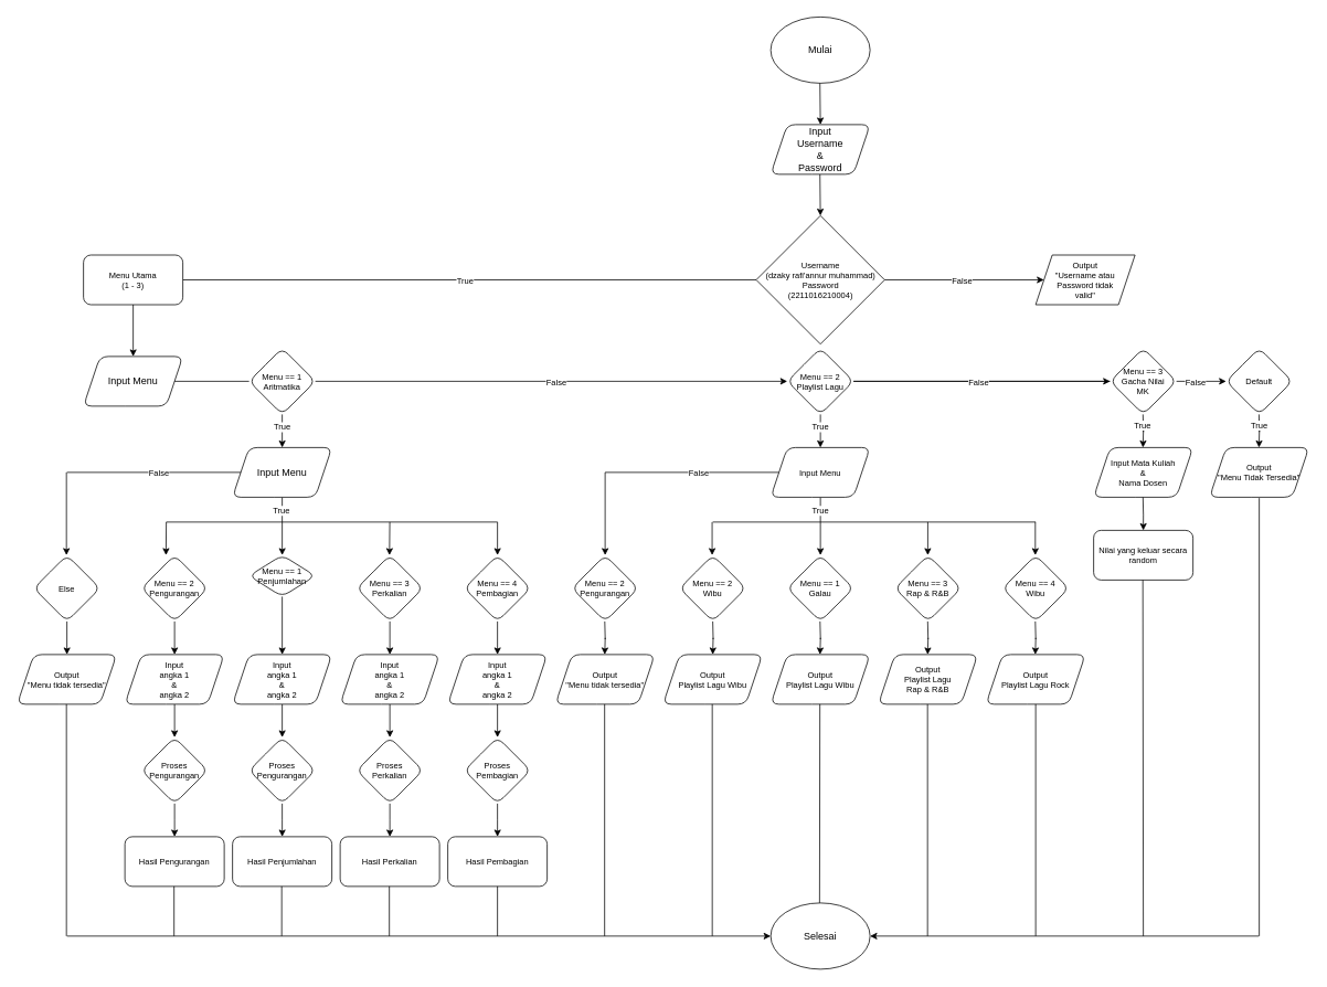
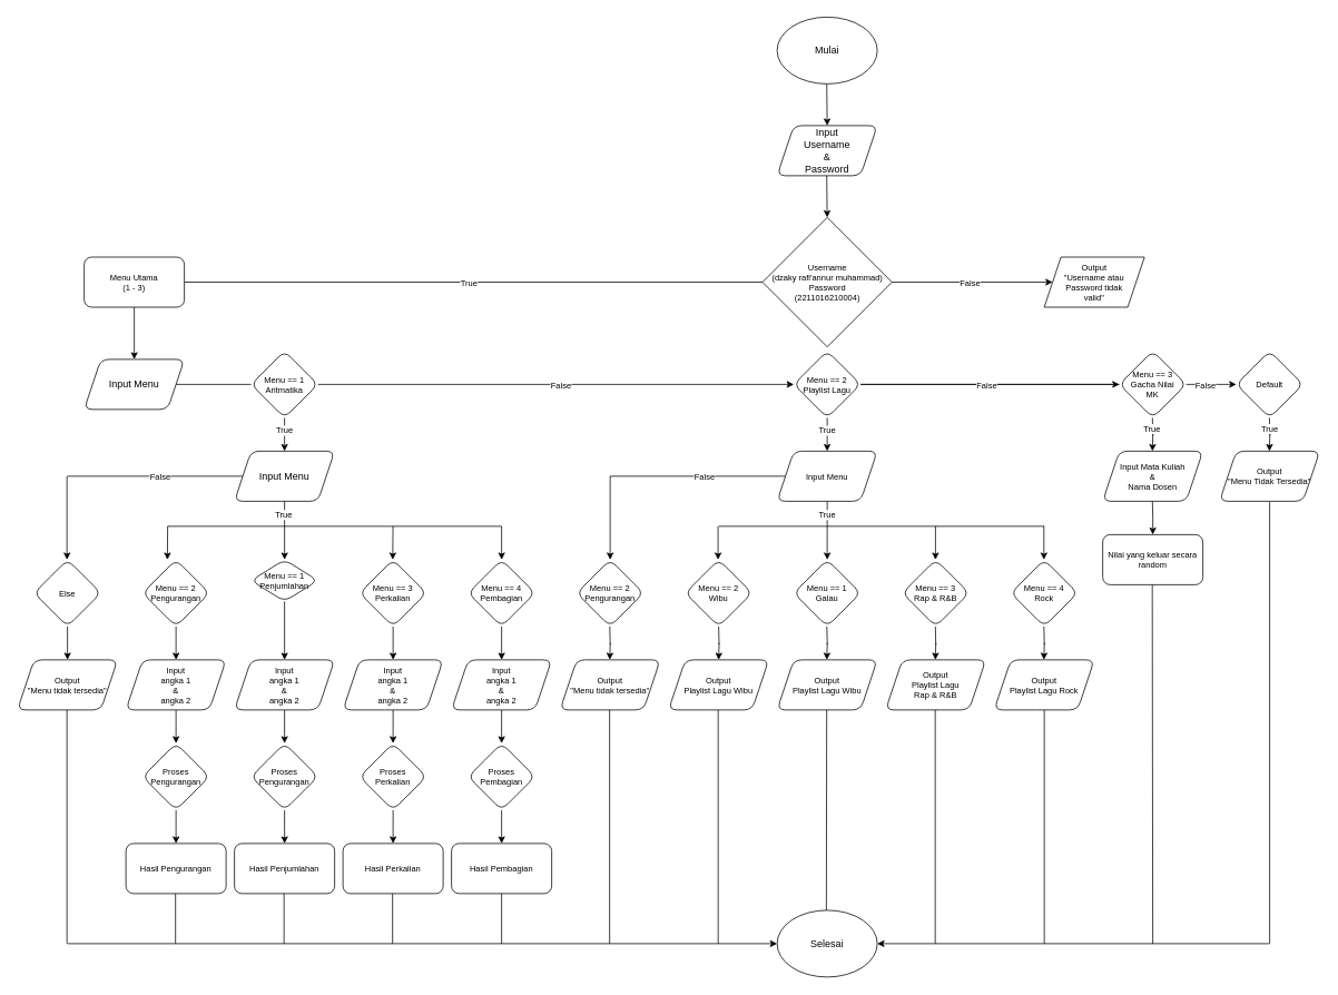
- <mxCell id="75" value="Menu == 4&lt;br&gt;Wibu" style="rhombus;whiteSpace=wrap;html=1;fontSize=10;rounded=1;" vertex="1" parent="1"><mxGeometry x="1210" y="670" width="80" height="80" as="geometry" /></mxCell>
+ <mxCell id="75" value="Menu == 4&lt;br&gt;Rock" style="rhombus;whiteSpace=wrap;html=1;fontSize=10;rounded=1;" vertex="1" parent="1"><mxGeometry x="1210" y="670" width="80" height="80" as="geometry" /></mxCell>
